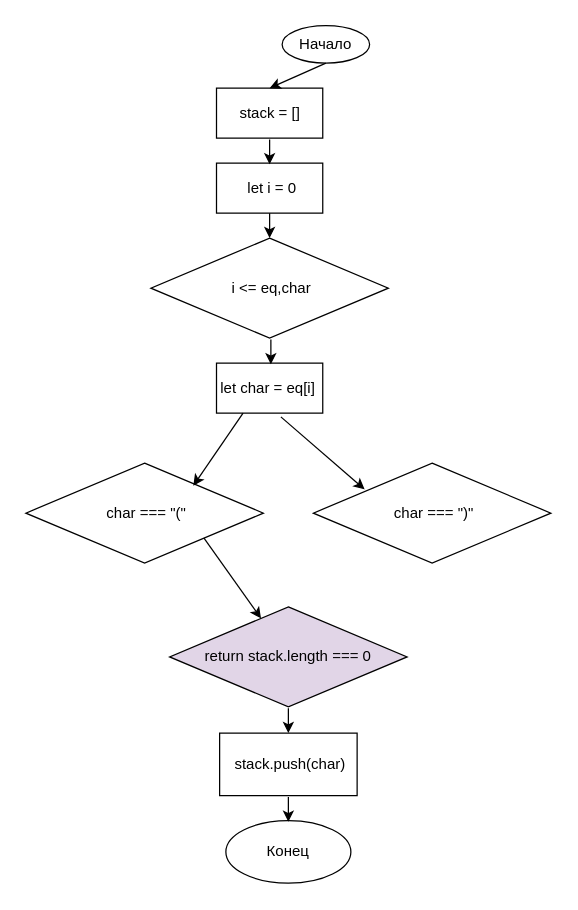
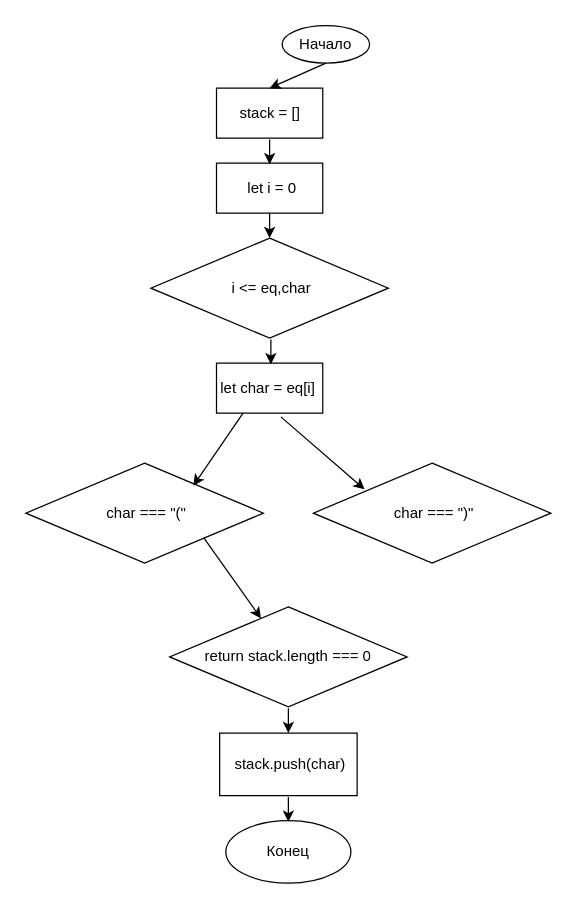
- <mxCell id="10" value="return stack.length === 0" style="rhombus;whiteSpace=wrap;html=1;fillColor=#e1d5e7;" vertex="1" parent="1"><mxGeometry x="135" y="485" width="190" height="80" as="geometry" /></mxCell>
+ <mxCell id="10" value="return stack.length === 0" style="rhombus;whiteSpace=wrap;html=1;" vertex="1" parent="1"><mxGeometry x="135" y="485" width="190" height="80" as="geometry" /></mxCell>
